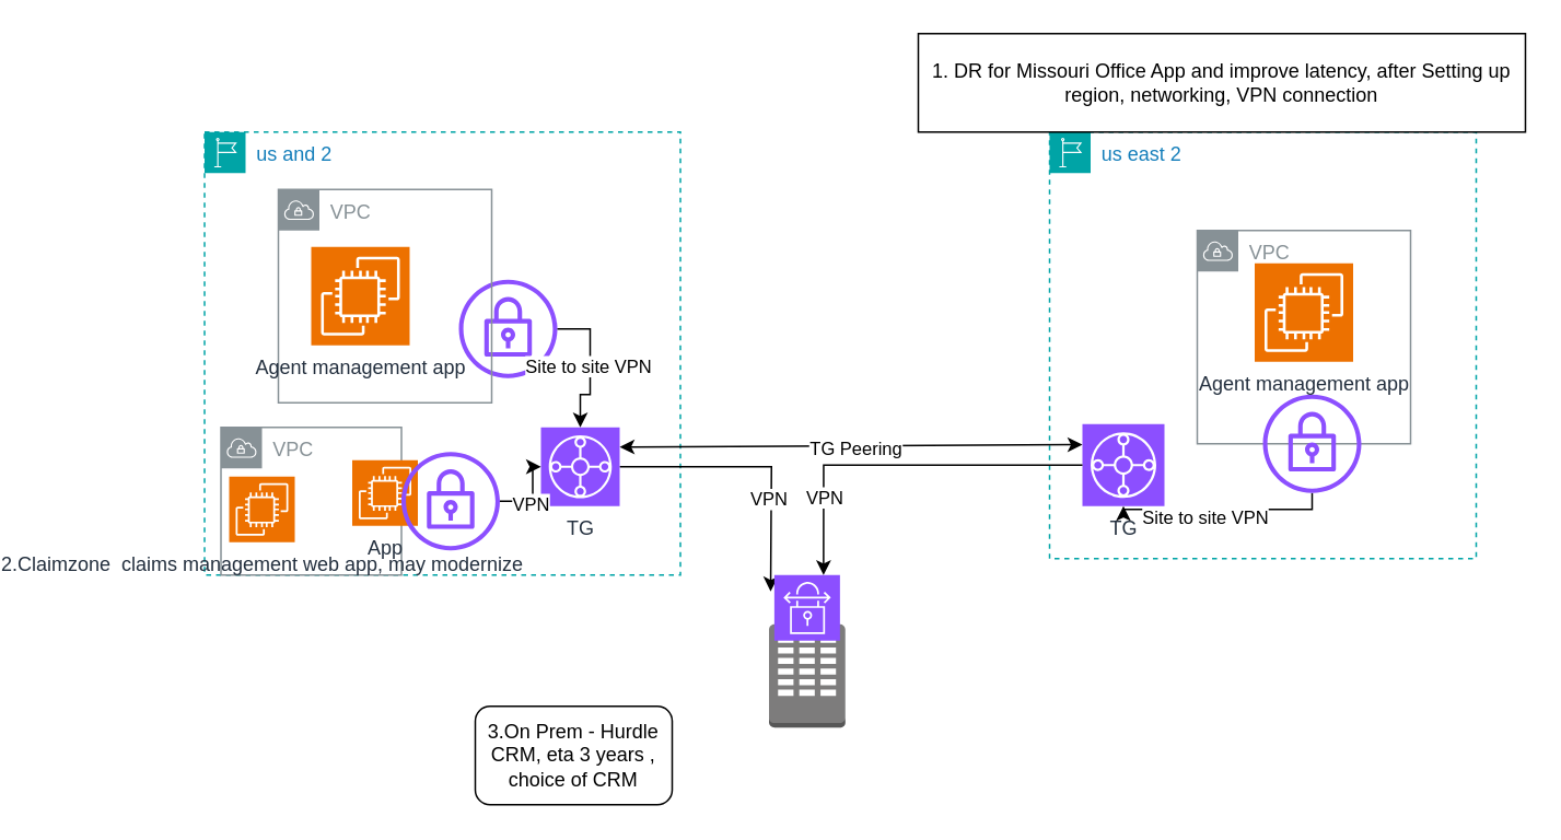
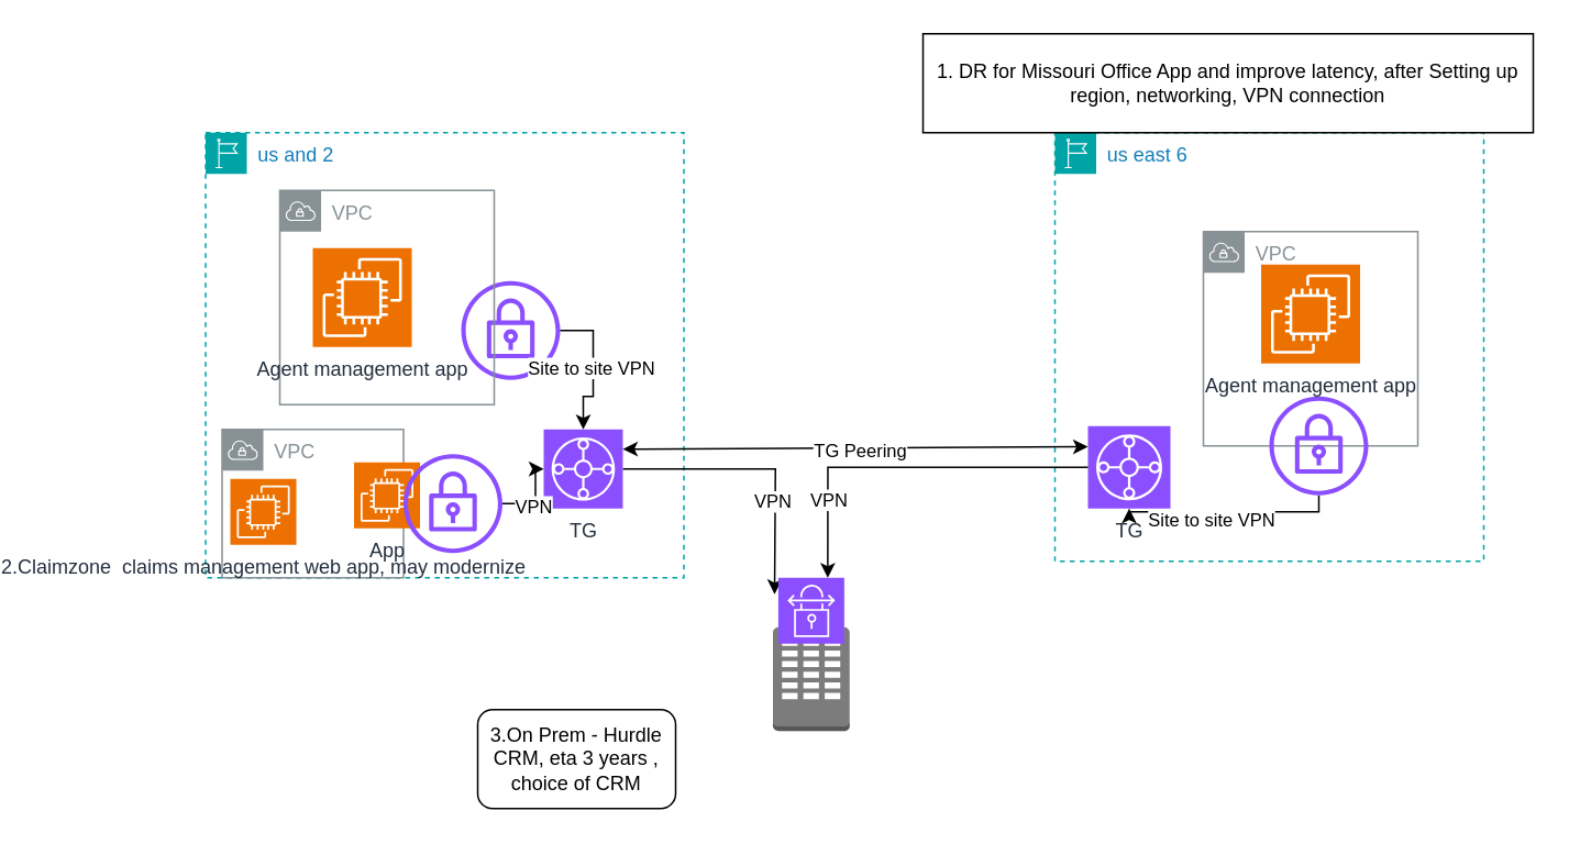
- <mxCell id="19" value="us east 2" style="points=[[0,0],[0.25,0],[0.5,0],[0.75,0],[1,0],[1,0.25],[1,0.5],[1,0.75],[1,1],[0.75,1],[0.5,1],[0.25,1],[0,1],[0,0.75],[0,0.5],[0,0.25]];outlineConnect=0;gradientColor=none;html=1;whiteSpace=wrap;fontSize=12;fontStyle=0;container=1;pointerEvents=0;collapsible=0;recursiveResize=0;shape=mxgraph.aws4.group;grIcon=mxgraph.aws4.group_region;strokeColor=#00A4A6;fillColor=none;verticalAlign=top;align=left;spacingLeft=30;fontColor=#147EBA;dashed=1;" vertex="1" parent="1"><mxGeometry x="535" y="80" width="260" height="260" as="geometry" /></mxCell>
+ <mxCell id="19" value="us east 6" style="points=[[0,0],[0.25,0],[0.5,0],[0.75,0],[1,0],[1,0.25],[1,0.5],[1,0.75],[1,1],[0.75,1],[0.5,1],[0.25,1],[0,1],[0,0.75],[0,0.5],[0,0.25]];outlineConnect=0;gradientColor=none;html=1;whiteSpace=wrap;fontSize=12;fontStyle=0;container=1;pointerEvents=0;collapsible=0;recursiveResize=0;shape=mxgraph.aws4.group;grIcon=mxgraph.aws4.group_region;strokeColor=#00A4A6;fillColor=none;verticalAlign=top;align=left;spacingLeft=30;fontColor=#147EBA;dashed=1;" vertex="1" parent="1"><mxGeometry x="535" y="80" width="260" height="260" as="geometry" /></mxCell>
